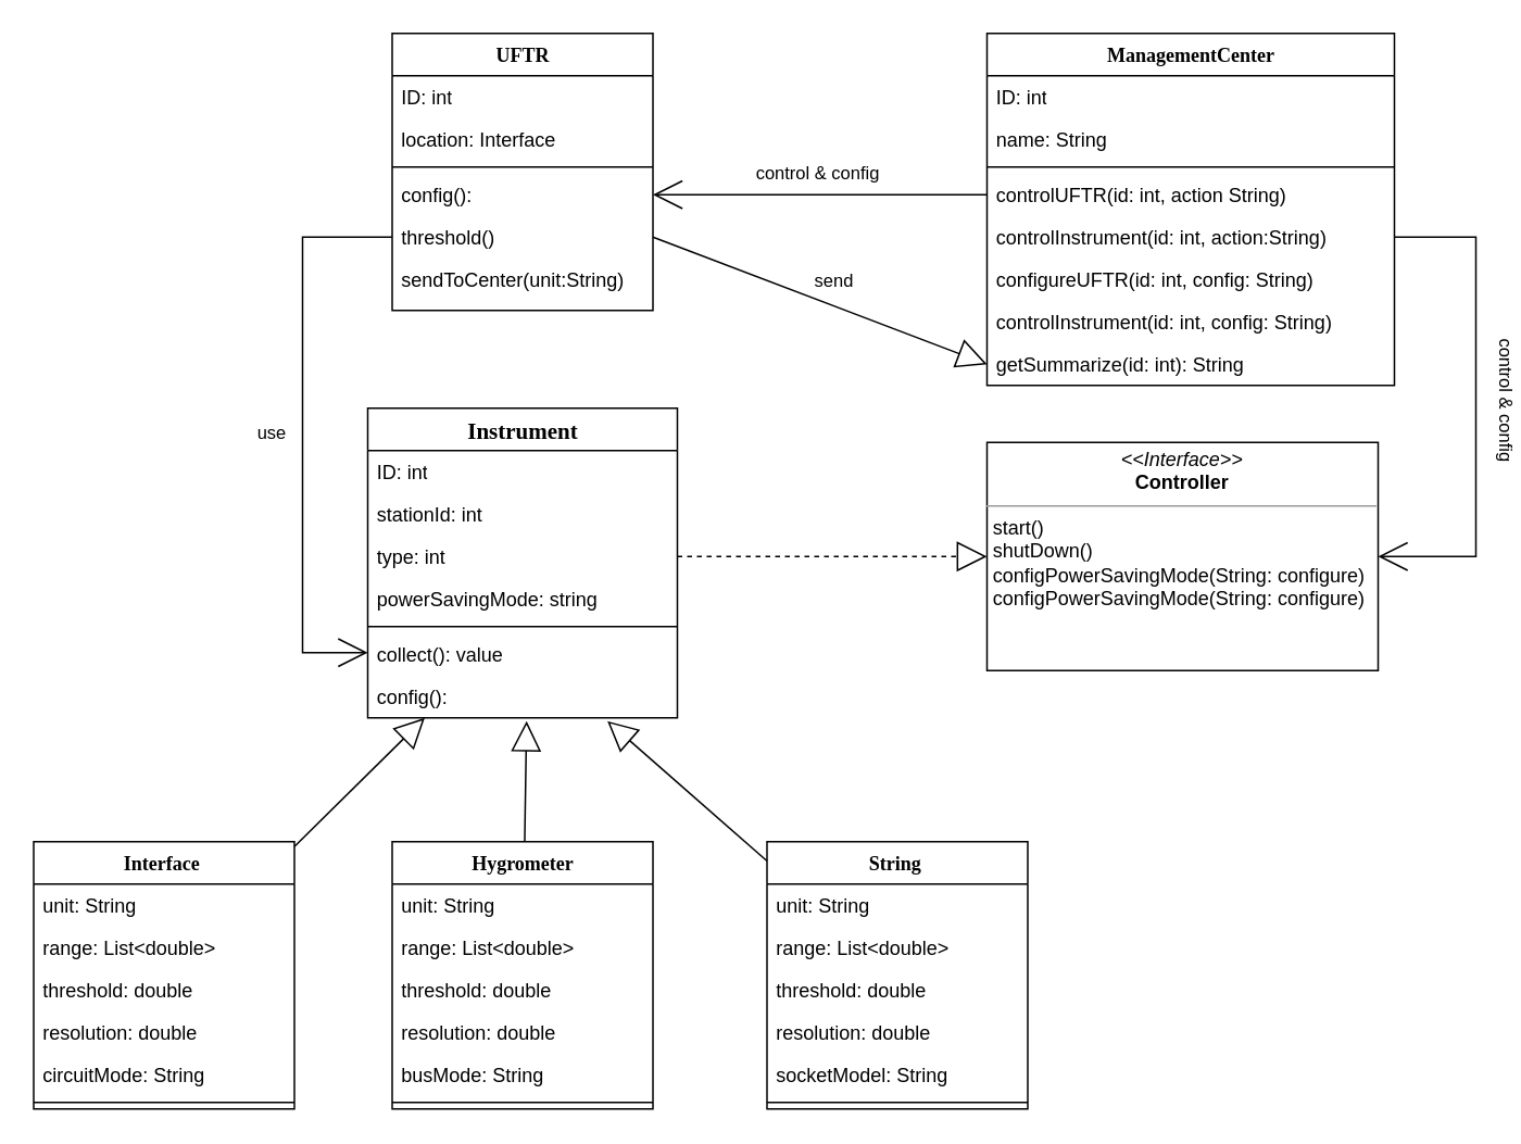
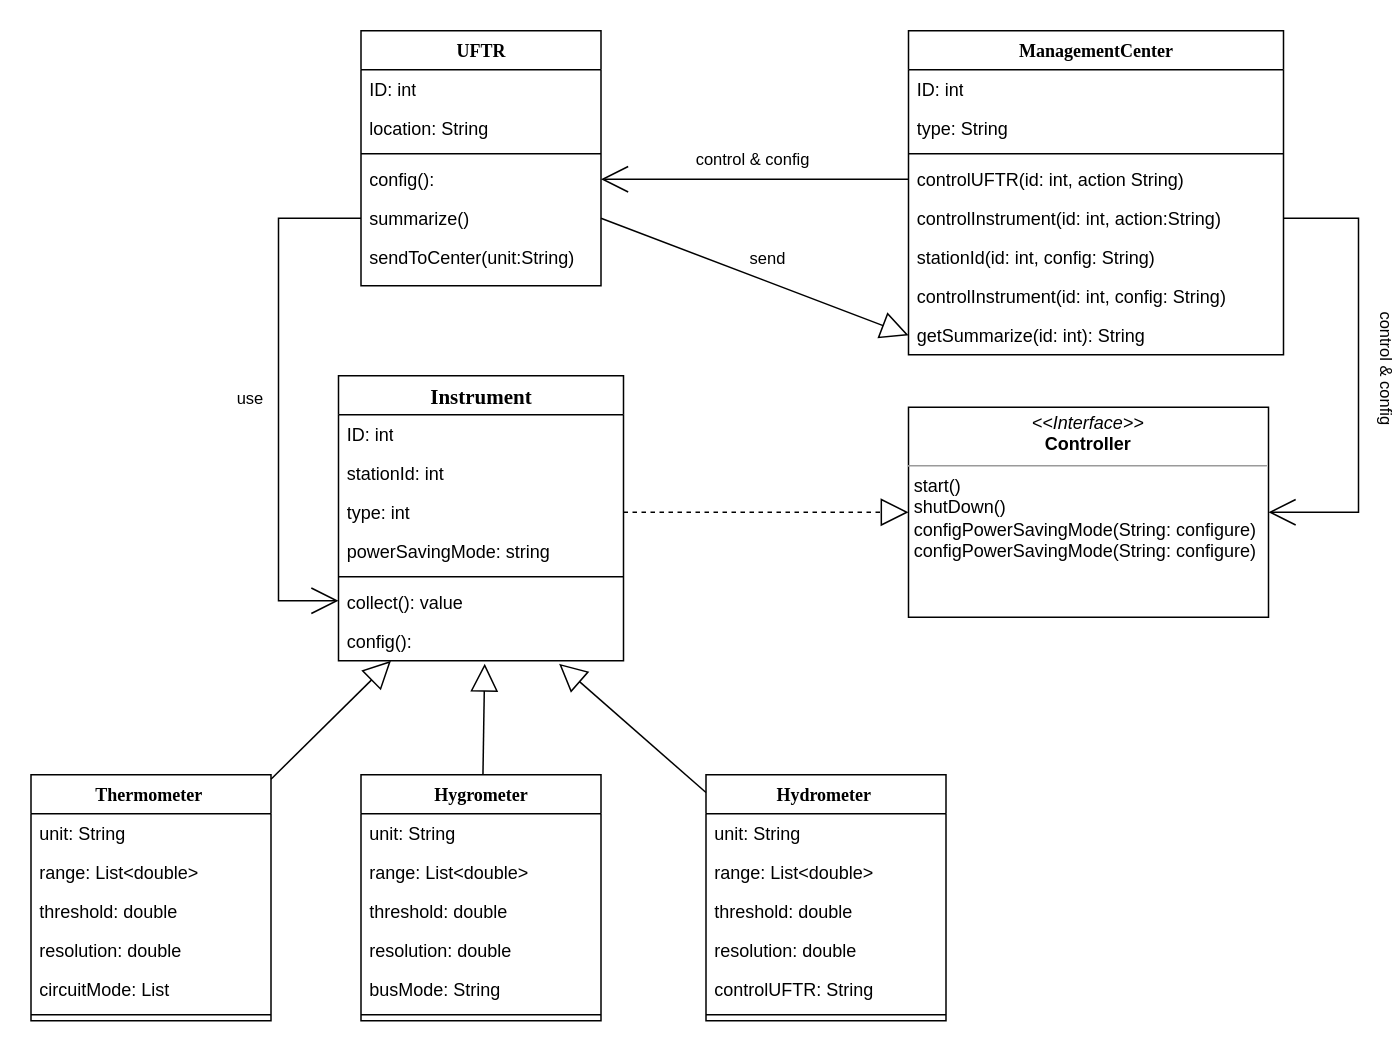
- <mxCell id="28" value="location: Interface" style="text;html=1;strokeColor=none;fillColor=none;align=left;verticalAlign=top;spacingLeft=4;spacingRight=4;whiteSpace=wrap;overflow=hidden;rotatable=0;points=[[0,0.5],[1,0.5]];portConstraint=eastwest;" vertex="1" parent="26"><mxGeometry y="52" width="160" height="26" as="geometry" /></mxCell>
+ <mxCell id="28" value="location: String" style="text;html=1;strokeColor=none;fillColor=none;align=left;verticalAlign=top;spacingLeft=4;spacingRight=4;whiteSpace=wrap;overflow=hidden;rotatable=0;points=[[0,0.5],[1,0.5]];portConstraint=eastwest;" vertex="1" parent="26"><mxGeometry y="52" width="160" height="26" as="geometry" /></mxCell>
- <mxCell id="35" value="name: String" style="text;html=1;strokeColor=none;fillColor=none;align=left;verticalAlign=top;spacingLeft=4;spacingRight=4;whiteSpace=wrap;overflow=hidden;rotatable=0;points=[[0,0.5],[1,0.5]];portConstraint=eastwest;" vertex="1" parent="33"><mxGeometry y="52" width="250" height="26" as="geometry" /></mxCell>
+ <mxCell id="35" value="type: String" style="text;html=1;strokeColor=none;fillColor=none;align=left;verticalAlign=top;spacingLeft=4;spacingRight=4;whiteSpace=wrap;overflow=hidden;rotatable=0;points=[[0,0.5],[1,0.5]];portConstraint=eastwest;" vertex="1" parent="33"><mxGeometry y="52" width="250" height="26" as="geometry" /></mxCell>
- <mxCell id="31" value="threshold()" style="text;html=1;strokeColor=none;fillColor=none;align=left;verticalAlign=top;spacingLeft=4;spacingRight=4;whiteSpace=wrap;overflow=hidden;rotatable=0;points=[[0,0.5],[1,0.5]];portConstraint=eastwest;" vertex="1" parent="26"><mxGeometry y="112" width="160" height="26" as="geometry" /></mxCell>
+ <mxCell id="31" value="summarize()" style="text;html=1;strokeColor=none;fillColor=none;align=left;verticalAlign=top;spacingLeft=4;spacingRight=4;whiteSpace=wrap;overflow=hidden;rotatable=0;points=[[0,0.5],[1,0.5]];portConstraint=eastwest;" vertex="1" parent="26"><mxGeometry y="112" width="160" height="26" as="geometry" /></mxCell>
- <mxCell id="39" value="configureUFTR(id: int, config: String)" style="text;html=1;strokeColor=none;fillColor=none;align=left;verticalAlign=top;spacingLeft=4;spacingRight=4;whiteSpace=wrap;overflow=hidden;rotatable=0;points=[[0,0.5],[1,0.5]];portConstraint=eastwest;" vertex="1" parent="33"><mxGeometry y="138" width="250" height="26" as="geometry" /></mxCell>
+ <mxCell id="39" value="stationId(id: int, config: String)" style="text;html=1;strokeColor=none;fillColor=none;align=left;verticalAlign=top;spacingLeft=4;spacingRight=4;whiteSpace=wrap;overflow=hidden;rotatable=0;points=[[0,0.5],[1,0.5]];portConstraint=eastwest;" vertex="1" parent="33"><mxGeometry y="138" width="250" height="26" as="geometry" /></mxCell>
- <mxCell id="3" value="Interface&amp;nbsp;" style="swimlane;html=1;fontStyle=1;align=center;verticalAlign=top;childLayout=stackLayout;horizontal=1;startSize=26;horizontalStack=0;resizeParent=1;resizeLast=0;collapsible=1;marginBottom=0;swimlaneFillColor=#ffffff;rounded=0;shadow=0;comic=0;labelBackgroundColor=none;strokeWidth=1;fillColor=none;fontFamily=Verdana;fontSize=12" parent="1" vertex="1"><mxGeometry x="20" y="516" width="160" height="164" as="geometry" /></mxCell>
+ <mxCell id="3" value="Thermometer&amp;nbsp;" style="swimlane;html=1;fontStyle=1;align=center;verticalAlign=top;childLayout=stackLayout;horizontal=1;startSize=26;horizontalStack=0;resizeParent=1;resizeLast=0;collapsible=1;marginBottom=0;swimlaneFillColor=#ffffff;rounded=0;shadow=0;comic=0;labelBackgroundColor=none;strokeWidth=1;fillColor=none;fontFamily=Verdana;fontSize=12" parent="1" vertex="1"><mxGeometry x="20" y="516" width="160" height="164" as="geometry" /></mxCell>
- <mxCell id="19" value="String&amp;nbsp;" style="swimlane;html=1;fontStyle=1;align=center;verticalAlign=top;childLayout=stackLayout;horizontal=1;startSize=26;horizontalStack=0;resizeParent=1;resizeLast=0;collapsible=1;marginBottom=0;swimlaneFillColor=#ffffff;rounded=0;shadow=0;comic=0;labelBackgroundColor=none;strokeWidth=1;fillColor=none;fontFamily=Verdana;fontSize=12" parent="1" vertex="1"><mxGeometry x="470" y="516" width="160" height="164" as="geometry" /></mxCell>
+ <mxCell id="19" value="Hydrometer&amp;nbsp;" style="swimlane;html=1;fontStyle=1;align=center;verticalAlign=top;childLayout=stackLayout;horizontal=1;startSize=26;horizontalStack=0;resizeParent=1;resizeLast=0;collapsible=1;marginBottom=0;swimlaneFillColor=#ffffff;rounded=0;shadow=0;comic=0;labelBackgroundColor=none;strokeWidth=1;fillColor=none;fontFamily=Verdana;fontSize=12" parent="1" vertex="1"><mxGeometry x="470" y="516" width="160" height="164" as="geometry" /></mxCell>
- <mxCell id="8" value="circuitMode: String" style="text;html=1;strokeColor=none;fillColor=none;align=left;verticalAlign=top;spacingLeft=4;spacingRight=4;whiteSpace=wrap;overflow=hidden;rotatable=0;points=[[0,0.5],[1,0.5]];portConstraint=eastwest;" vertex="1" parent="3"><mxGeometry y="130" width="160" height="26" as="geometry" /></mxCell>
+ <mxCell id="8" value="circuitMode: List" style="text;html=1;strokeColor=none;fillColor=none;align=left;verticalAlign=top;spacingLeft=4;spacingRight=4;whiteSpace=wrap;overflow=hidden;rotatable=0;points=[[0,0.5],[1,0.5]];portConstraint=eastwest;" vertex="1" parent="3"><mxGeometry y="130" width="160" height="26" as="geometry" /></mxCell>
- <mxCell id="24" value="socketModel: String" style="text;html=1;strokeColor=none;fillColor=none;align=left;verticalAlign=top;spacingLeft=4;spacingRight=4;whiteSpace=wrap;overflow=hidden;rotatable=0;points=[[0,0.5],[1,0.5]];portConstraint=eastwest;" vertex="1" parent="19"><mxGeometry y="130" width="160" height="26" as="geometry" /></mxCell>
+ <mxCell id="24" value="controlUFTR: String" style="text;html=1;strokeColor=none;fillColor=none;align=left;verticalAlign=top;spacingLeft=4;spacingRight=4;whiteSpace=wrap;overflow=hidden;rotatable=0;points=[[0,0.5],[1,0.5]];portConstraint=eastwest;" vertex="1" parent="19"><mxGeometry y="130" width="160" height="26" as="geometry" /></mxCell>
